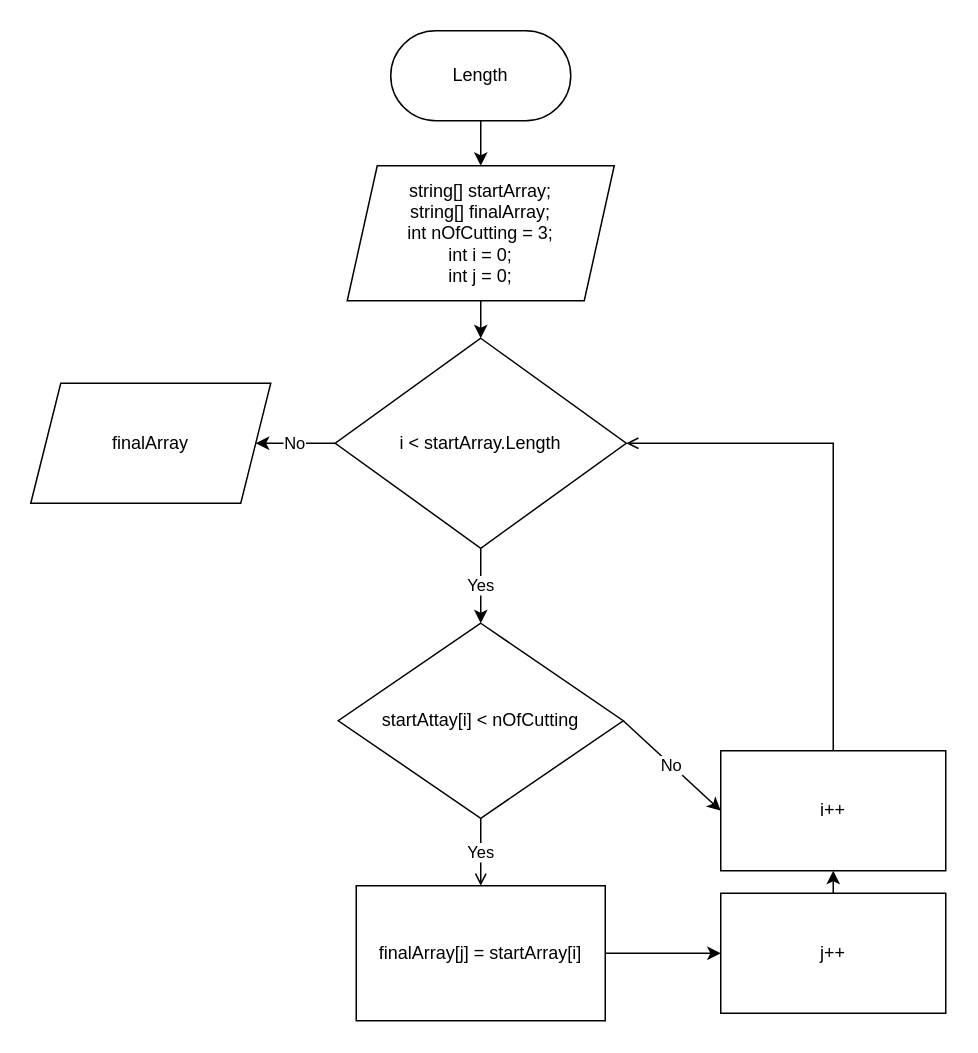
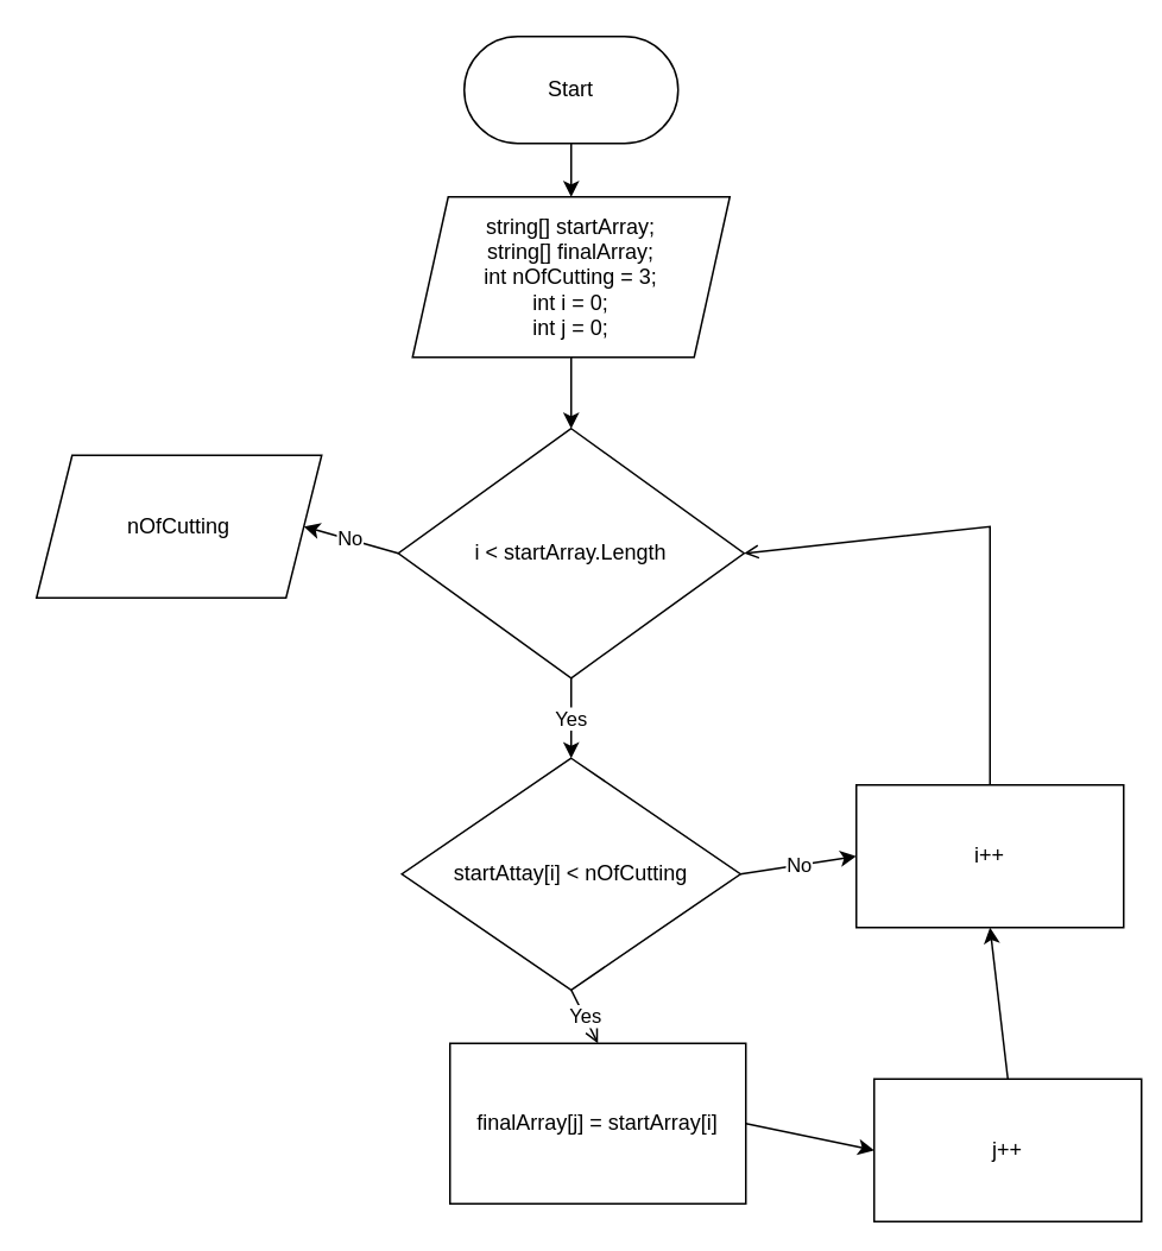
- <mxCell id="2" value="Length" style="rounded=1;whiteSpace=wrap;html=1;arcSize=50;" vertex="1" parent="1"><mxGeometry x="260" y="20" width="120" height="60" as="geometry" /></mxCell>
+ <mxCell id="2" value="Start" style="rounded=1;whiteSpace=wrap;html=1;arcSize=50;" vertex="1" parent="1"><mxGeometry x="260" y="20" width="120" height="60" as="geometry" /></mxCell>
- <mxCell id="6" value="finalArray" style="shape=parallelogram;perimeter=parallelogramPerimeter;whiteSpace=wrap;html=1;fixedSize=1;" vertex="1" parent="1"><mxGeometry x="20" y="255" width="160" height="80" as="geometry" /></mxCell>
+ <mxCell id="6" value="nOfCutting" style="shape=parallelogram;perimeter=parallelogramPerimeter;whiteSpace=wrap;html=1;fixedSize=1;" vertex="1" parent="1"><mxGeometry x="20" y="255" width="160" height="80" as="geometry" /></mxCell>
- <mxCell id="5" value="i &amp;lt; startArray.Length" style="rhombus;whiteSpace=wrap;html=1;" vertex="1" parent="1"><mxGeometry x="223" y="225" width="194" height="140" as="geometry" /></mxCell>
+ <mxCell id="5" value="i &amp;lt; startArray.Length" style="rhombus;whiteSpace=wrap;html=1;" vertex="1" parent="1"><mxGeometry x="223" y="240" width="194" height="140" as="geometry" /></mxCell>
- <mxCell id="9" value="startAttay[i] &amp;lt; nOfCutting" style="rhombus;whiteSpace=wrap;html=1;" vertex="1" parent="1"><mxGeometry x="225" y="415" width="190" height="130" as="geometry" /></mxCell>
+ <mxCell id="9" value="startAttay[i] &amp;lt; nOfCutting" style="rhombus;whiteSpace=wrap;html=1;" vertex="1" parent="1"><mxGeometry x="225" y="425" width="190" height="130" as="geometry" /></mxCell>
- <mxCell id="13" value="i++" style="rounded=0;whiteSpace=wrap;html=1;" vertex="1" parent="1"><mxGeometry x="480" y="500" width="150" height="80" as="geometry" /></mxCell>
+ <mxCell id="13" value="i++" style="rounded=0;whiteSpace=wrap;html=1;" vertex="1" parent="1"><mxGeometry x="480" y="440" width="150" height="80" as="geometry" /></mxCell>
- <mxCell id="11" value="finalArray[j] = startArray[i]" style="rounded=0;whiteSpace=wrap;html=1;" vertex="1" parent="1"><mxGeometry x="237" y="590" width="166" height="90" as="geometry" /></mxCell>
+ <mxCell id="11" value="finalArray[j] = startArray[i]" style="rounded=0;whiteSpace=wrap;html=1;" vertex="1" parent="1"><mxGeometry x="252" y="585" width="166" height="90" as="geometry" /></mxCell>
- <mxCell id="16" value="j++" style="rounded=0;whiteSpace=wrap;html=1;" vertex="1" parent="1"><mxGeometry x="480" y="595" width="150" height="80" as="geometry" /></mxCell>
+ <mxCell id="16" value="j++" style="rounded=0;whiteSpace=wrap;html=1;" vertex="1" parent="1"><mxGeometry x="490" y="605" width="150" height="80" as="geometry" /></mxCell>
